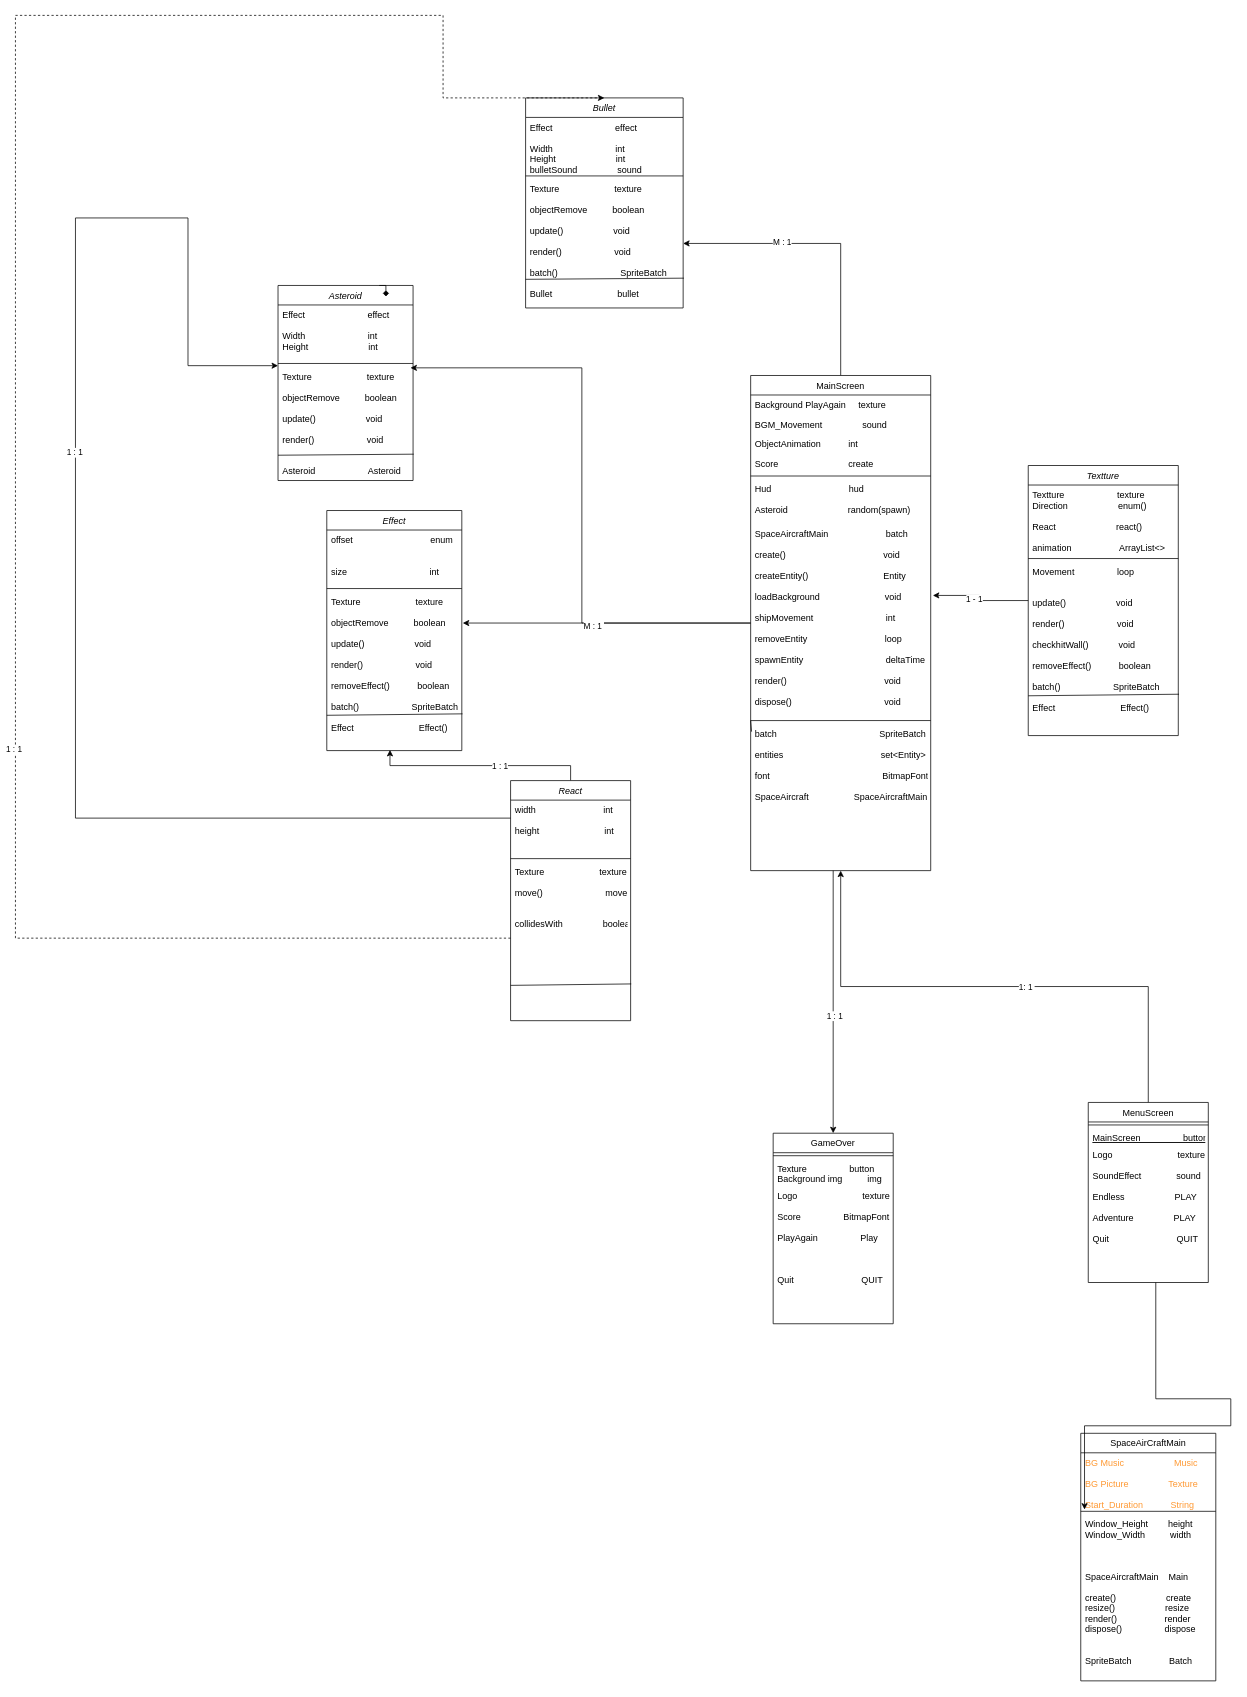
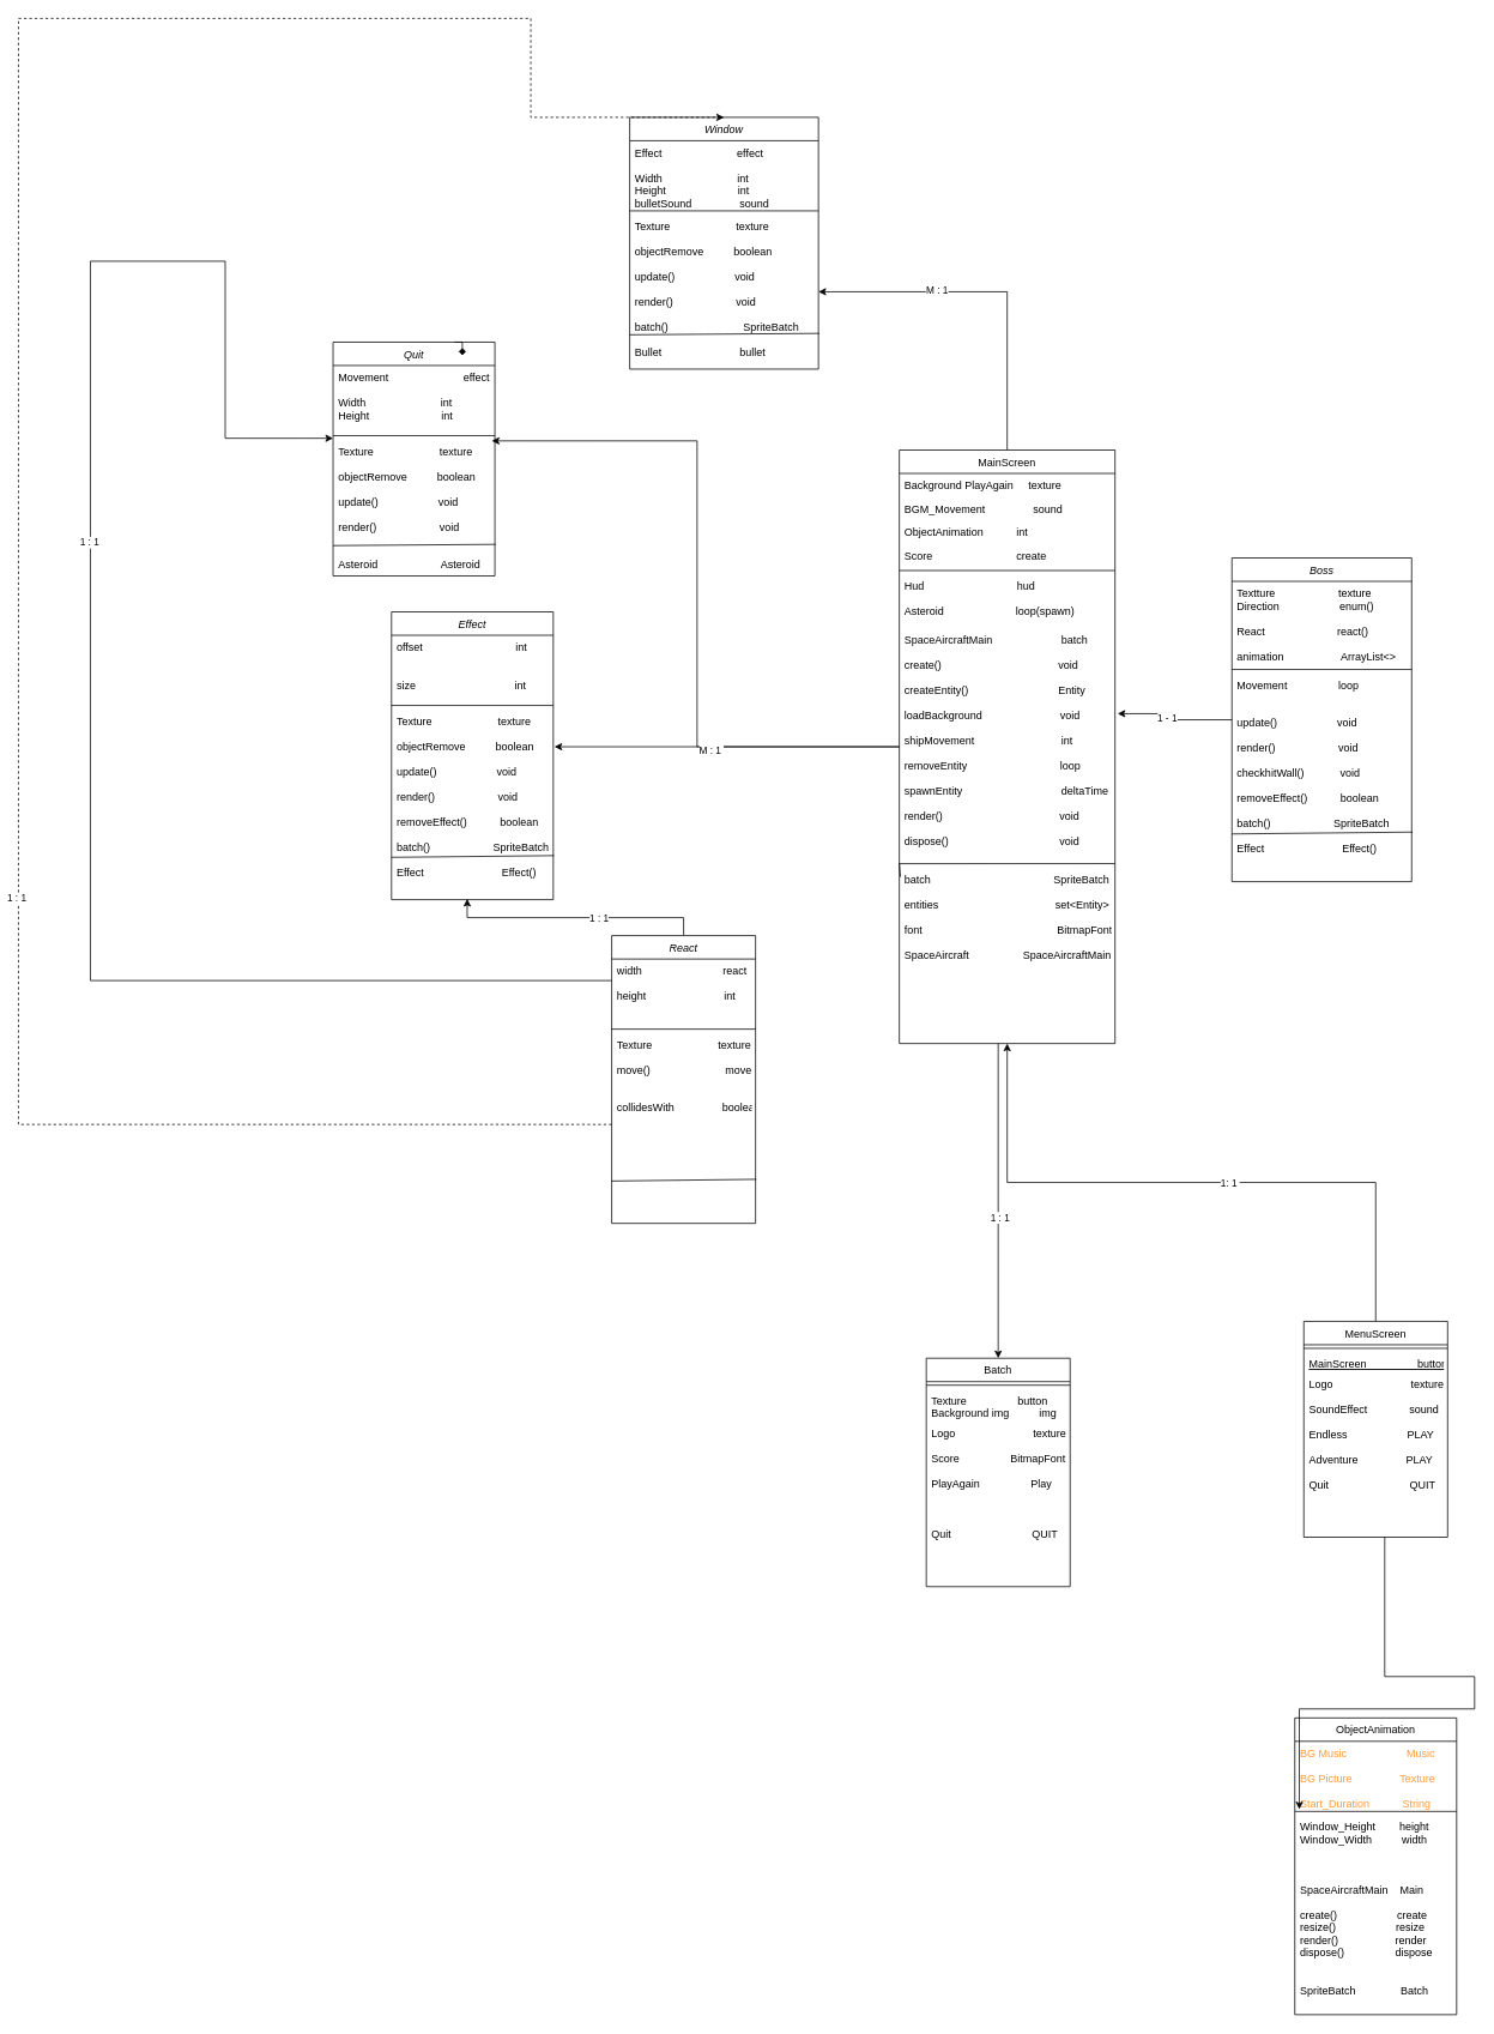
- <mxCell id="34" value="Bullet" style="swimlane;fontStyle=2;align=center;verticalAlign=top;childLayout=stackLayout;horizontal=1;startSize=26;horizontalStack=0;resizeParent=1;resizeLast=0;collapsible=1;marginBottom=0;rounded=0;shadow=0;strokeWidth=1;" parent="1" vertex="1"><mxGeometry x="700" y="130" width="210" height="280" as="geometry"><mxRectangle x="230" y="140" width="160" height="26" as="alternateBounds" /></mxGeometry></mxCell>
+ <mxCell id="34" value="Window" style="swimlane;fontStyle=2;align=center;verticalAlign=top;childLayout=stackLayout;horizontal=1;startSize=26;horizontalStack=0;resizeParent=1;resizeLast=0;collapsible=1;marginBottom=0;rounded=0;shadow=0;strokeWidth=1;" parent="1" vertex="1"><mxGeometry x="700" y="130" width="210" height="280" as="geometry"><mxRectangle x="230" y="140" width="160" height="26" as="alternateBounds" /></mxGeometry></mxCell>
- <mxCell id="2" value="Asteroid" style="swimlane;fontStyle=2;align=center;verticalAlign=top;childLayout=stackLayout;horizontal=1;startSize=26;horizontalStack=0;resizeParent=1;resizeLast=0;collapsible=1;marginBottom=0;rounded=0;shadow=0;strokeWidth=1;" parent="1" vertex="1"><mxGeometry x="370" y="380" width="180" height="260" as="geometry"><mxRectangle x="230" y="140" width="160" height="26" as="alternateBounds" /></mxGeometry></mxCell>
+ <mxCell id="2" value="Quit" style="swimlane;fontStyle=2;align=center;verticalAlign=top;childLayout=stackLayout;horizontal=1;startSize=26;horizontalStack=0;resizeParent=1;resizeLast=0;collapsible=1;marginBottom=0;rounded=0;shadow=0;strokeWidth=1;" parent="1" vertex="1"><mxGeometry x="370" y="380" width="180" height="260" as="geometry"><mxRectangle x="230" y="140" width="160" height="26" as="alternateBounds" /></mxGeometry></mxCell>
- <mxCell id="3" value="Effect                         effect&#10;&#10;Width                         int&#10;Height                        int" style="text;align=left;verticalAlign=top;spacingLeft=4;spacingRight=4;overflow=hidden;rotatable=0;points=[[0,0.5],[1,0.5]];portConstraint=eastwest;" parent="2" vertex="1"><mxGeometry y="26" width="180" height="74" as="geometry" /></mxCell>
+ <mxCell id="3" value="Movement                         effect&#10;&#10;Width                         int&#10;Height                        int" style="text;align=left;verticalAlign=top;spacingLeft=4;spacingRight=4;overflow=hidden;rotatable=0;points=[[0,0.5],[1,0.5]];portConstraint=eastwest;" parent="2" vertex="1"><mxGeometry y="26" width="180" height="74" as="geometry" /></mxCell>
- <mxCell id="46" value="Textture" style="swimlane;fontStyle=2;align=center;verticalAlign=top;childLayout=stackLayout;horizontal=1;startSize=26;horizontalStack=0;resizeParent=1;resizeLast=0;collapsible=1;marginBottom=0;rounded=0;shadow=0;strokeWidth=1;" parent="1" vertex="1"><mxGeometry x="1370" y="620" width="200" height="360" as="geometry"><mxRectangle x="230" y="140" width="160" height="26" as="alternateBounds" /></mxGeometry></mxCell>
+ <mxCell id="46" value="Boss" style="swimlane;fontStyle=2;align=center;verticalAlign=top;childLayout=stackLayout;horizontal=1;startSize=26;horizontalStack=0;resizeParent=1;resizeLast=0;collapsible=1;marginBottom=0;rounded=0;shadow=0;strokeWidth=1;" parent="1" vertex="1"><mxGeometry x="1370" y="620" width="200" height="360" as="geometry"><mxRectangle x="230" y="140" width="160" height="26" as="alternateBounds" /></mxGeometry></mxCell>
- <mxCell id="24" value="Hud                               hud&#10;&#10;Asteroid                        random(spawn)&#10;" style="text;align=left;verticalAlign=top;spacingLeft=4;spacingRight=4;overflow=hidden;rotatable=0;points=[[0,0.5],[1,0.5]];portConstraint=eastwest;rounded=0;shadow=0;html=0;" parent="18" vertex="1"><mxGeometry y="138" width="240" height="60" as="geometry" /></mxCell>
+ <mxCell id="24" value="Hud                               hud&#10;&#10;Asteroid                        loop(spawn)&#10;" style="text;align=left;verticalAlign=top;spacingLeft=4;spacingRight=4;overflow=hidden;rotatable=0;points=[[0,0.5],[1,0.5]];portConstraint=eastwest;rounded=0;shadow=0;html=0;" parent="18" vertex="1"><mxGeometry y="138" width="240" height="60" as="geometry" /></mxCell>
- <mxCell id="40" value="offset                               enum&#10;&#10;&#10;size                                 int" style="text;align=left;verticalAlign=top;spacingLeft=4;spacingRight=4;overflow=hidden;rotatable=0;points=[[0,0.5],[1,0.5]];portConstraint=eastwest;" parent="39" vertex="1"><mxGeometry y="26" width="180" height="74" as="geometry" /></mxCell>
+ <mxCell id="40" value="offset                               int&#10;&#10;&#10;size                                 int" style="text;align=left;verticalAlign=top;spacingLeft=4;spacingRight=4;overflow=hidden;rotatable=0;points=[[0,0.5],[1,0.5]];portConstraint=eastwest;" parent="39" vertex="1"><mxGeometry y="26" width="180" height="74" as="geometry" /></mxCell>
- <mxCell id="62" value="width                           int&#10;&#10;height                          int" style="text;align=left;verticalAlign=top;spacingLeft=4;spacingRight=4;overflow=hidden;rotatable=0;points=[[0,0.5],[1,0.5]];portConstraint=eastwest;" parent="61" vertex="1"><mxGeometry y="26" width="160" height="74" as="geometry" /></mxCell>
+ <mxCell id="62" value="width                           react&#10;&#10;height                          int" style="text;align=left;verticalAlign=top;spacingLeft=4;spacingRight=4;overflow=hidden;rotatable=0;points=[[0,0.5],[1,0.5]];portConstraint=eastwest;" parent="61" vertex="1"><mxGeometry y="26" width="160" height="74" as="geometry" /></mxCell>
- <mxCell id="51" value="GameOver" style="swimlane;fontStyle=0;align=center;verticalAlign=top;childLayout=stackLayout;horizontal=1;startSize=26;horizontalStack=0;resizeParent=1;resizeLast=0;collapsible=1;marginBottom=0;rounded=0;shadow=0;strokeWidth=1;" parent="1" vertex="1"><mxGeometry x="1030" y="1510" width="160" height="254" as="geometry"><mxRectangle x="130" y="380" width="160" height="26" as="alternateBounds" /></mxGeometry></mxCell>
+ <mxCell id="51" value="Batch" style="swimlane;fontStyle=0;align=center;verticalAlign=top;childLayout=stackLayout;horizontal=1;startSize=26;horizontalStack=0;resizeParent=1;resizeLast=0;collapsible=1;marginBottom=0;rounded=0;shadow=0;strokeWidth=1;" parent="1" vertex="1"><mxGeometry x="1030" y="1510" width="160" height="254" as="geometry"><mxRectangle x="130" y="380" width="160" height="26" as="alternateBounds" /></mxGeometry></mxCell>
- <mxCell id="8" value="SpaceAirCraftMain" style="swimlane;fontStyle=0;align=center;verticalAlign=top;childLayout=stackLayout;horizontal=1;startSize=26;horizontalStack=0;resizeParent=1;resizeLast=0;collapsible=1;marginBottom=0;rounded=0;shadow=0;strokeWidth=1;" parent="1" vertex="1"><mxGeometry x="1440" y="1910" width="180" height="330" as="geometry"><mxRectangle x="130" y="380" width="160" height="26" as="alternateBounds" /></mxGeometry></mxCell>
+ <mxCell id="8" value="ObjectAnimation" style="swimlane;fontStyle=0;align=center;verticalAlign=top;childLayout=stackLayout;horizontal=1;startSize=26;horizontalStack=0;resizeParent=1;resizeLast=0;collapsible=1;marginBottom=0;rounded=0;shadow=0;strokeWidth=1;" parent="1" vertex="1"><mxGeometry x="1440" y="1910" width="180" height="330" as="geometry"><mxRectangle x="130" y="380" width="160" height="26" as="alternateBounds" /></mxGeometry></mxCell>
